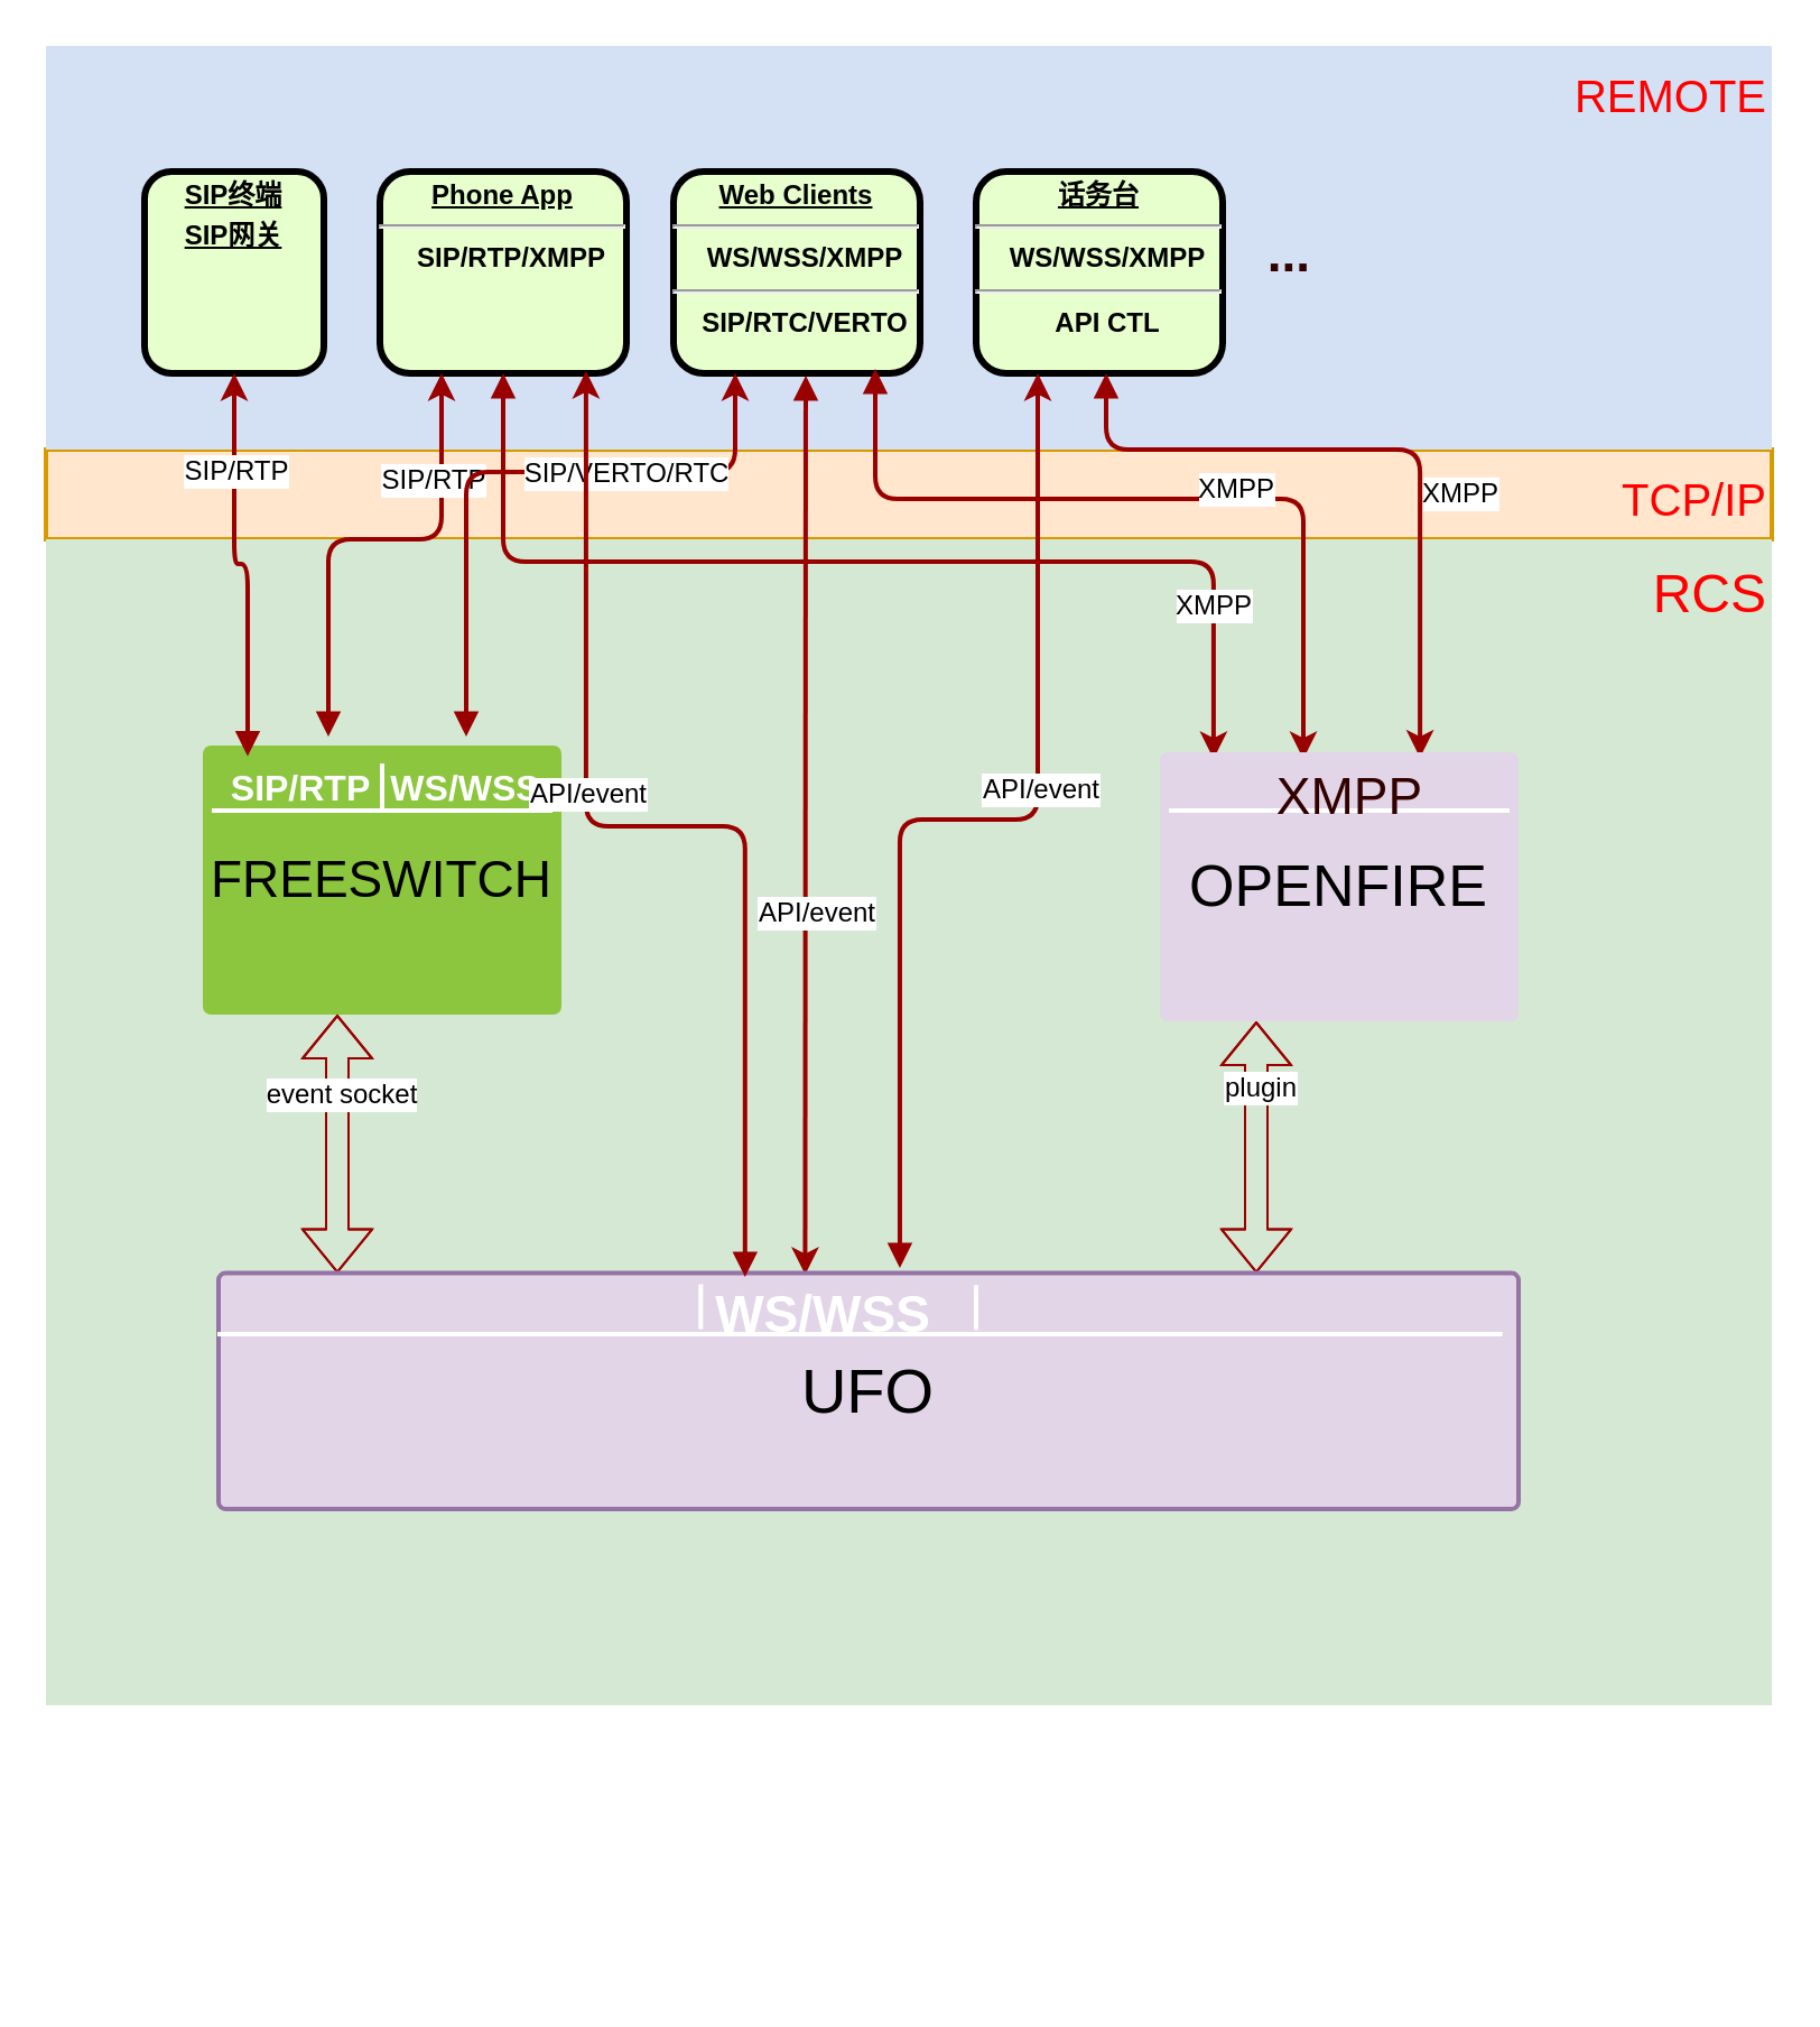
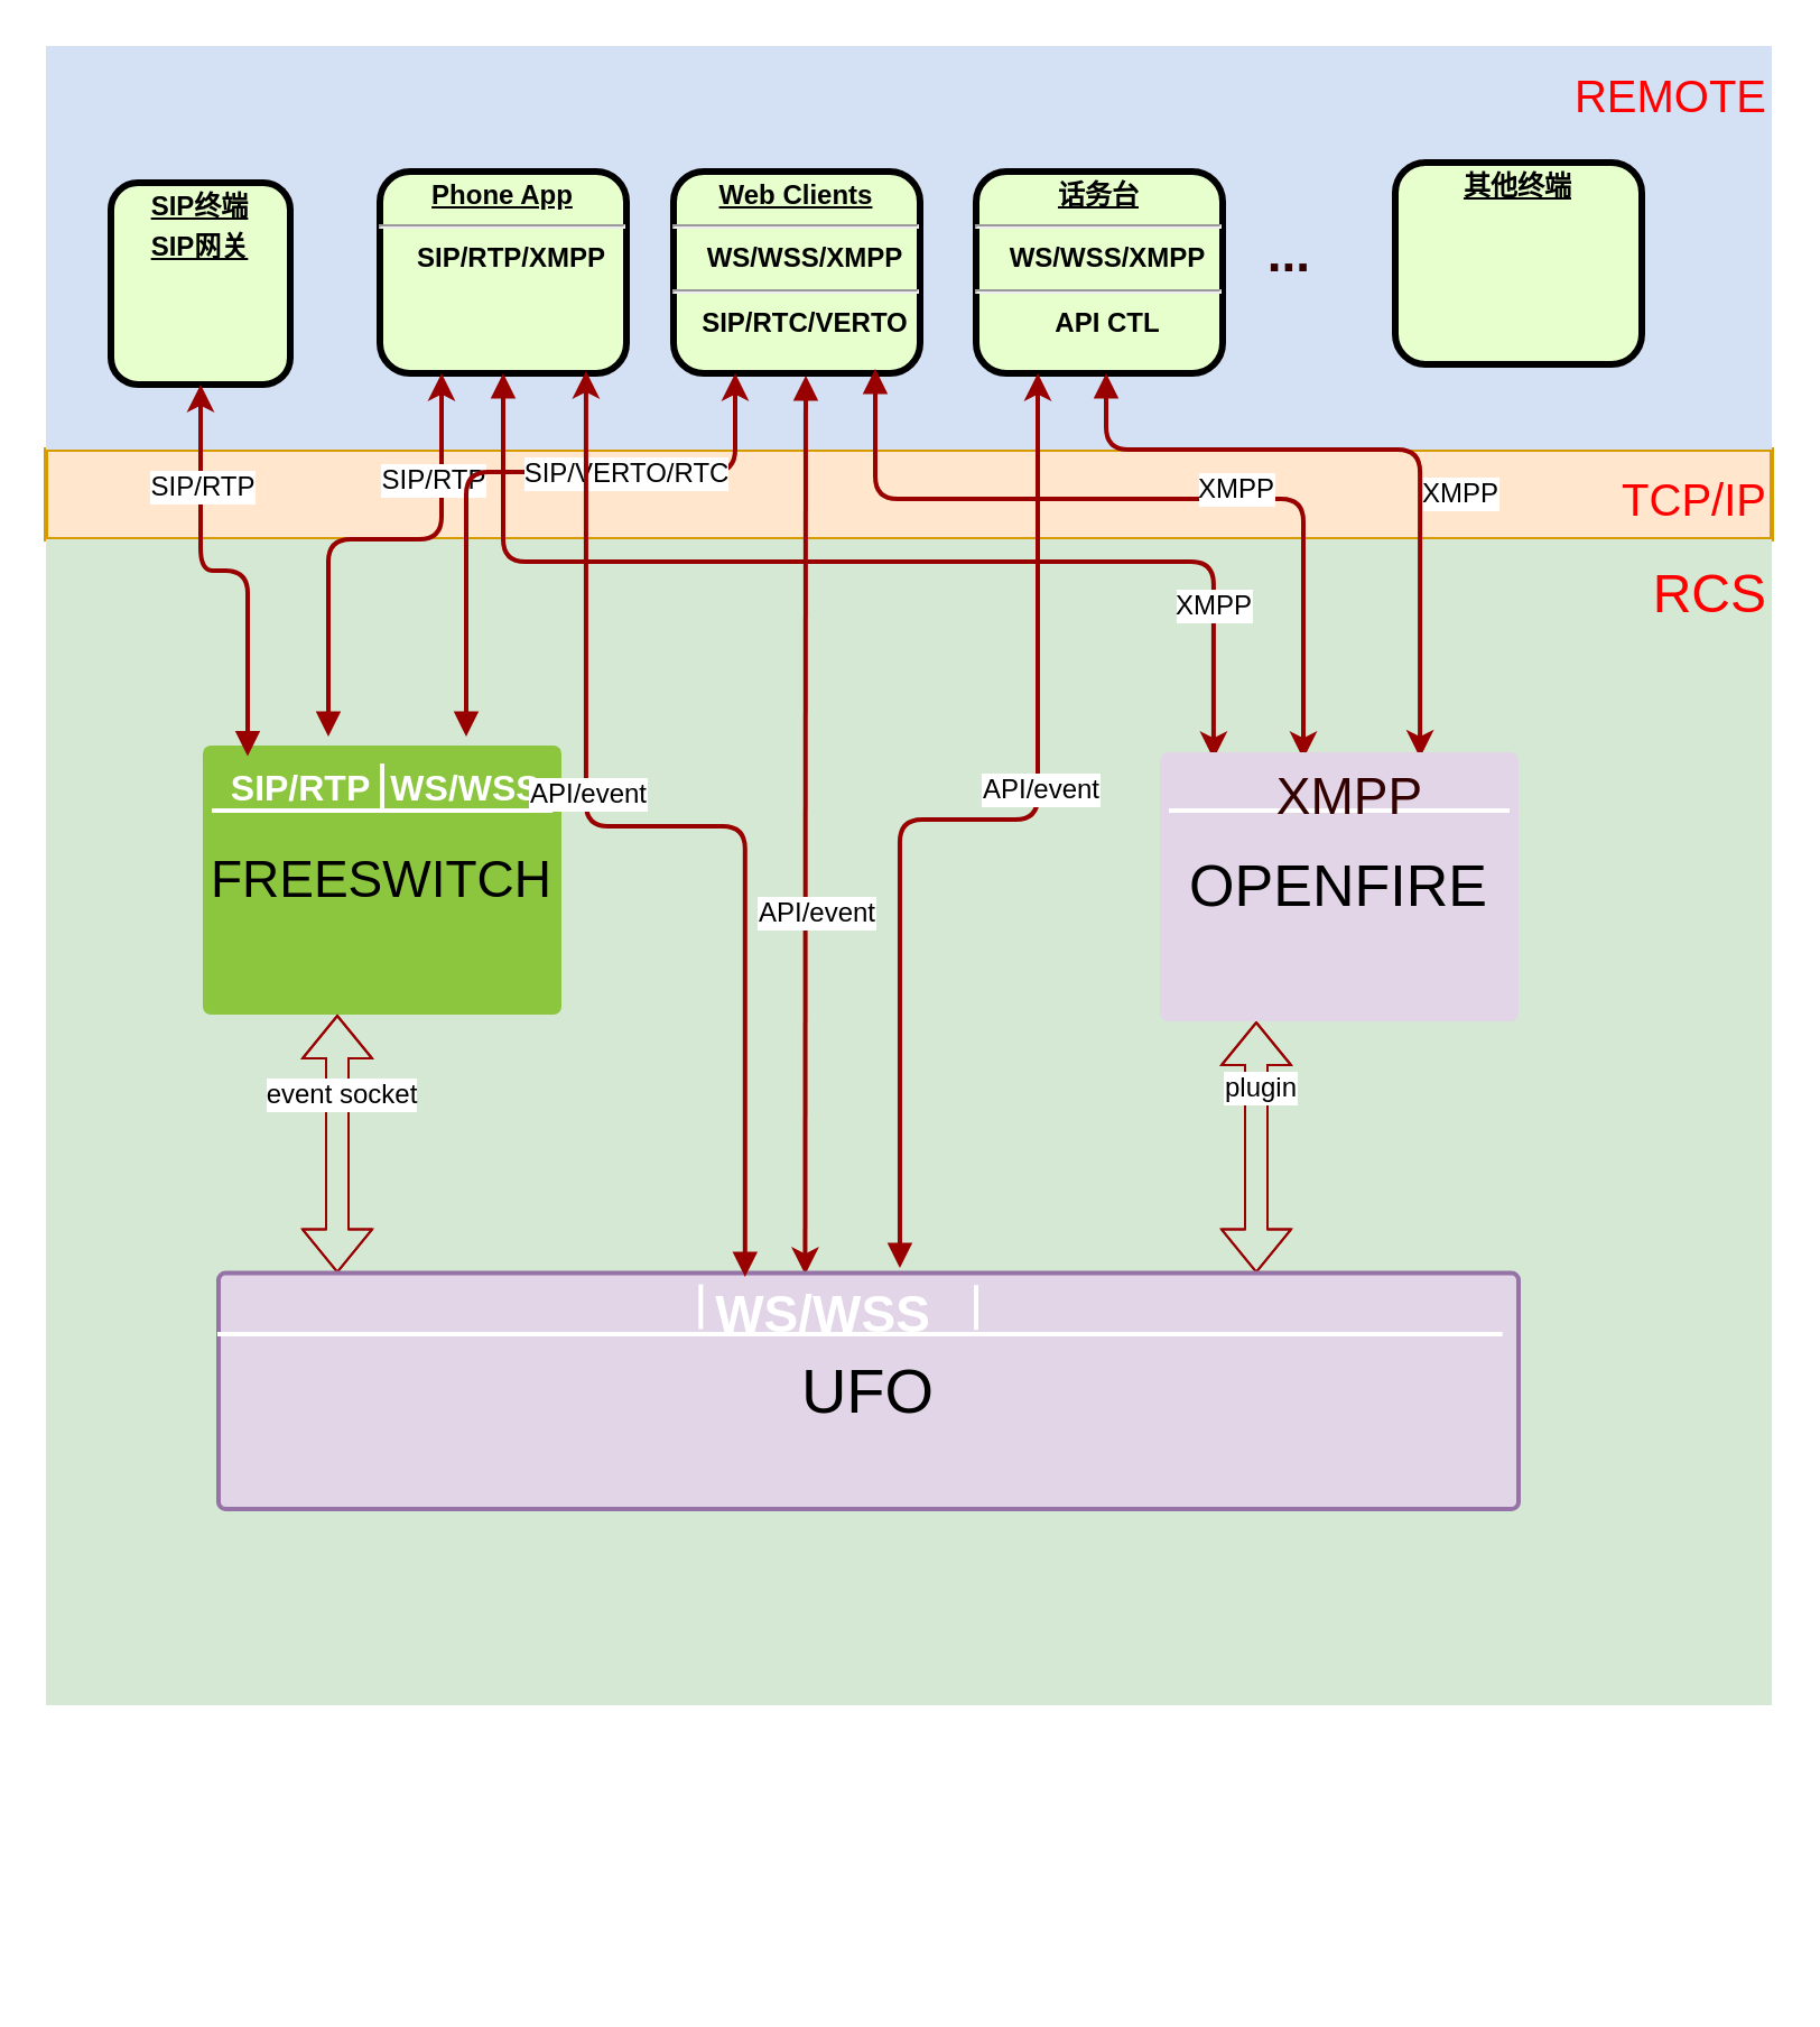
+ <mxCell id="44" value="&lt;p style=&quot;margin: 0px ; margin-top: 4px ; text-align: center ; text-decoration: underline&quot;&gt;其他终端&lt;/p&gt;" style="verticalAlign=middle;align=center;overflow=fill;fontSize=12;fontFamily=Helvetica;html=1;rounded=1;fontStyle=1;strokeWidth=3;fillColor=#E6FFCC" parent="1" vertex="1"><mxGeometry x="622" y="72" width="110" height="90" as="geometry" /></mxCell>
- <mxCell id="4" value="&lt;p style=&quot;margin: 0px ; margin-top: 4px ; text-align: center ; text-decoration: underline&quot;&gt;SIP终端&lt;/p&gt;&lt;p style=&quot;margin: 0px ; margin-top: 4px ; text-align: center ; text-decoration: underline&quot;&gt;SIP网关&lt;/p&gt;" style="verticalAlign=middle;align=center;overflow=fill;fontSize=12;fontFamily=Helvetica;html=1;rounded=1;fontStyle=1;strokeWidth=3;fillColor=#E6FFCC" parent="1" vertex="1"><mxGeometry x="64" y="76" width="80" height="90" as="geometry" /></mxCell>
+ <mxCell id="4" value="&lt;p style=&quot;margin: 0px ; margin-top: 4px ; text-align: center ; text-decoration: underline&quot;&gt;SIP终端&lt;/p&gt;&lt;p style=&quot;margin: 0px ; margin-top: 4px ; text-align: center ; text-decoration: underline&quot;&gt;SIP网关&lt;/p&gt;" style="verticalAlign=middle;align=center;overflow=fill;fontSize=12;fontFamily=Helvetica;html=1;rounded=1;fontStyle=1;strokeWidth=3;fillColor=#E6FFCC" parent="1" vertex="1"><mxGeometry x="49" y="81" width="80" height="90" as="geometry" /></mxCell>
